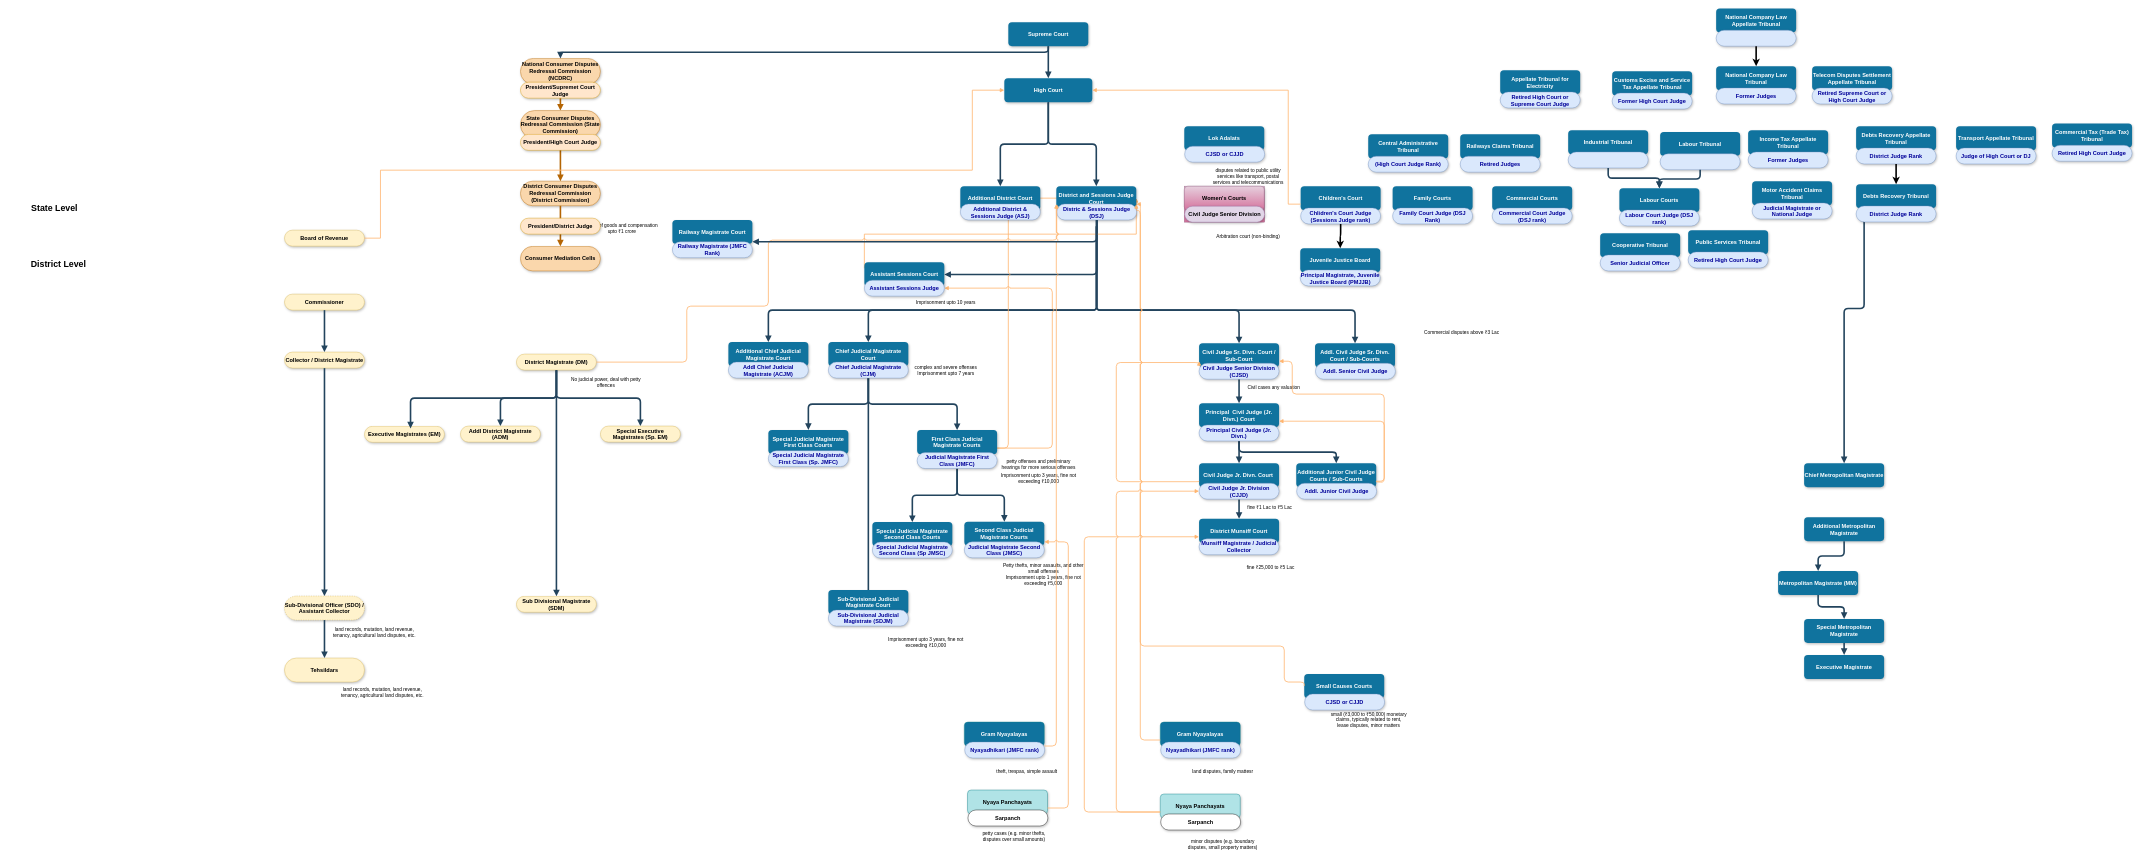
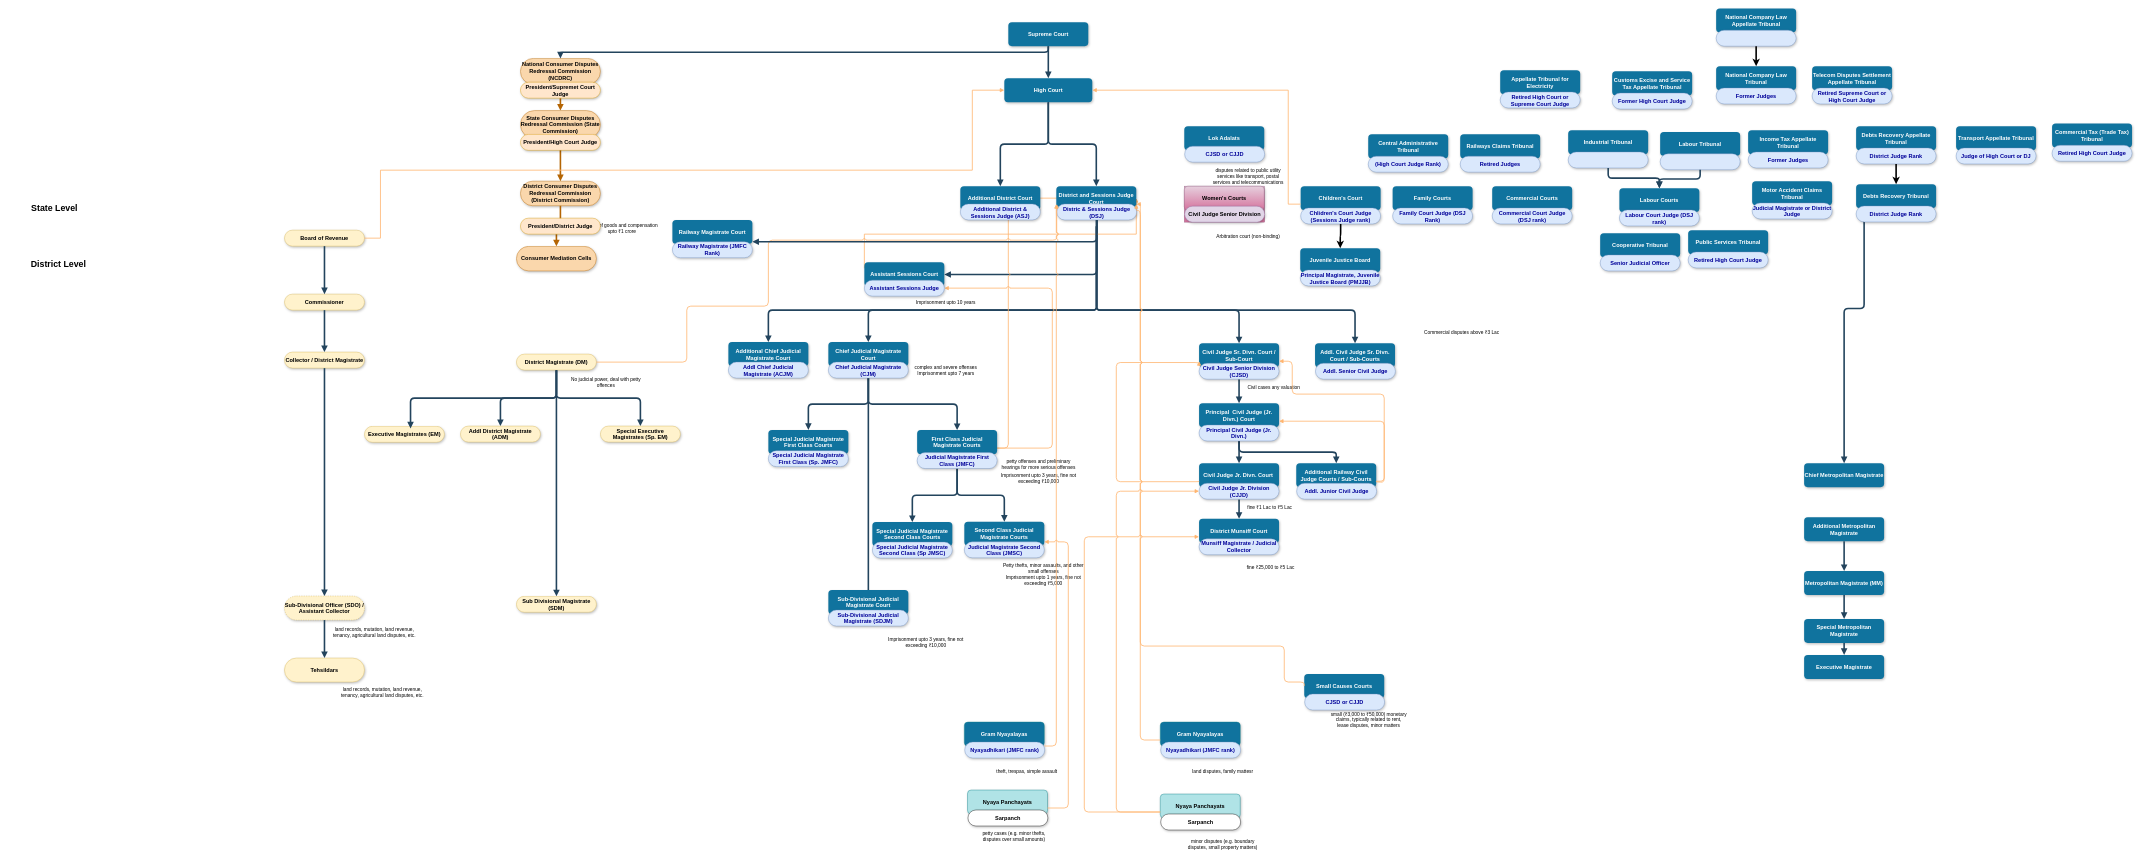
- <mxCell id="192" value="Judicial Magistrate or National Judge" style="rounded=1;fillColor=#dae8fc;strokeColor=#6c8ebf;shadow=1;fontStyle=1;fontSize=14;whiteSpace=wrap;arcSize=50;labelBackgroundColor=none;fontColor=#000099;" parent="190" vertex="1"><mxGeometry y="54.5" width="200" height="40" as="geometry" /></mxCell>
+ <mxCell id="192" value="Judicial Magistrate or District Judge" style="rounded=1;fillColor=#dae8fc;strokeColor=#6c8ebf;shadow=1;fontStyle=1;fontSize=14;whiteSpace=wrap;arcSize=50;labelBackgroundColor=none;fontColor=#000099;" parent="190" vertex="1"><mxGeometry y="54.5" width="200" height="40" as="geometry" /></mxCell>
- <mxCell id="138" value="Consumer Mediation Cells" style="rounded=1;fillColor=#fad7ac;strokeColor=#b46504;shadow=1;fontStyle=1;fontSize=14;whiteSpace=wrap;arcSize=50;labelBackgroundColor=none;" parent="1" vertex="1"><mxGeometry x="1300" y="615.5" width="200" height="61.5" as="geometry" /></mxCell>
+ <mxCell id="138" value="Consumer Mediation Cells" style="rounded=1;fillColor=#fad7ac;strokeColor=#b46504;shadow=1;fontStyle=1;fontSize=14;whiteSpace=wrap;arcSize=50;labelBackgroundColor=none;" parent="1" vertex="1"><mxGeometry x="1290" y="615.5" width="200" height="61.5" as="geometry" /></mxCell>
+ <mxCell id="167" value="" style="edgeStyle=elbowEdgeStyle;elbow=vertical;strokeWidth=4;endArrow=block;endFill=1;fontStyle=1;strokeColor=#23445D;entryX=0.5;entryY=0;entryDx=0;entryDy=0;exitX=0.5;exitY=1;exitDx=0;exitDy=0;" parent="1" source="166" target="164" edge="1"><mxGeometry x="62" y="185.5" width="100" height="100" as="geometry"><mxPoint x="620" y="640.5" as="sourcePoint" /><mxPoint x="810" y="720" as="targetPoint" /><Array as="points"><mxPoint x="810" y="665" /><mxPoint x="670" y="1185.5" /></Array></mxGeometry></mxCell>
- <mxCell id="106" value="Additional Junior Civil Judge Courts / Sub-Courts" style="rounded=1;fillColor=#10739E;strokeColor=none;shadow=1;gradientColor=none;fontStyle=1;fontColor=#FFFFFF;fontSize=14;whiteSpace=wrap;" parent="105" vertex="1"><mxGeometry width="200" height="60" as="geometry" /></mxCell>
+ <mxCell id="106" value="Additional Railway Civil Judge Courts / Sub-Courts" style="rounded=1;fillColor=#10739E;strokeColor=none;shadow=1;gradientColor=none;fontStyle=1;fontColor=#FFFFFF;fontSize=14;whiteSpace=wrap;" parent="105" vertex="1"><mxGeometry width="200" height="60" as="geometry" /></mxCell>
- <mxCell id="6" value="Metropolitan Magistrate (MM)" style="rounded=1;fillColor=#10739E;strokeColor=none;shadow=1;gradientColor=none;fontStyle=1;fontColor=#FFFFFF;fontSize=14;whiteSpace=wrap;" parent="1" vertex="1"><mxGeometry x="4445" y="1427.25" width="200" height="60" as="geometry" /></mxCell>
+ <mxCell id="6" value="Metropolitan Magistrate (MM)" style="rounded=1;fillColor=#10739E;strokeColor=none;shadow=1;gradientColor=none;fontStyle=1;fontColor=#FFFFFF;fontSize=14;whiteSpace=wrap;" parent="1" vertex="1"><mxGeometry x="4510" y="1427.25" width="200" height="60" as="geometry" /></mxCell>
